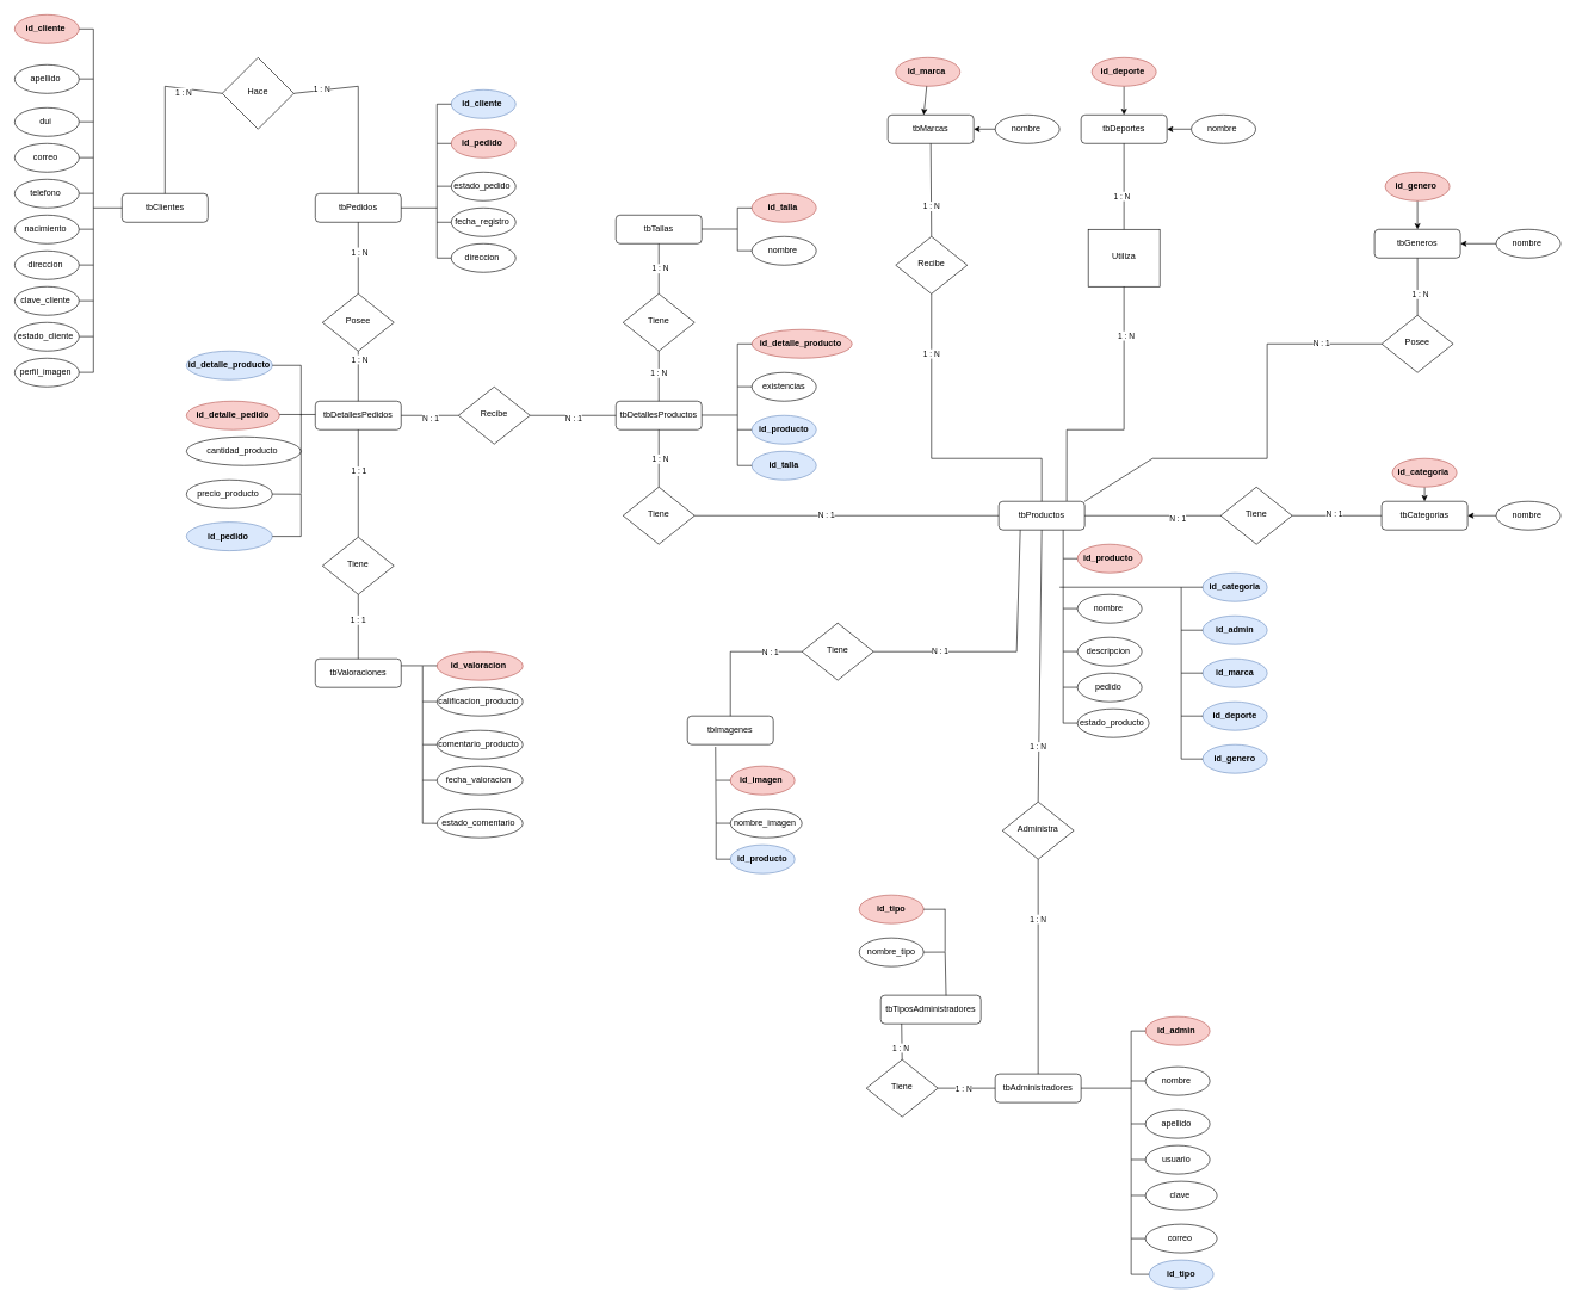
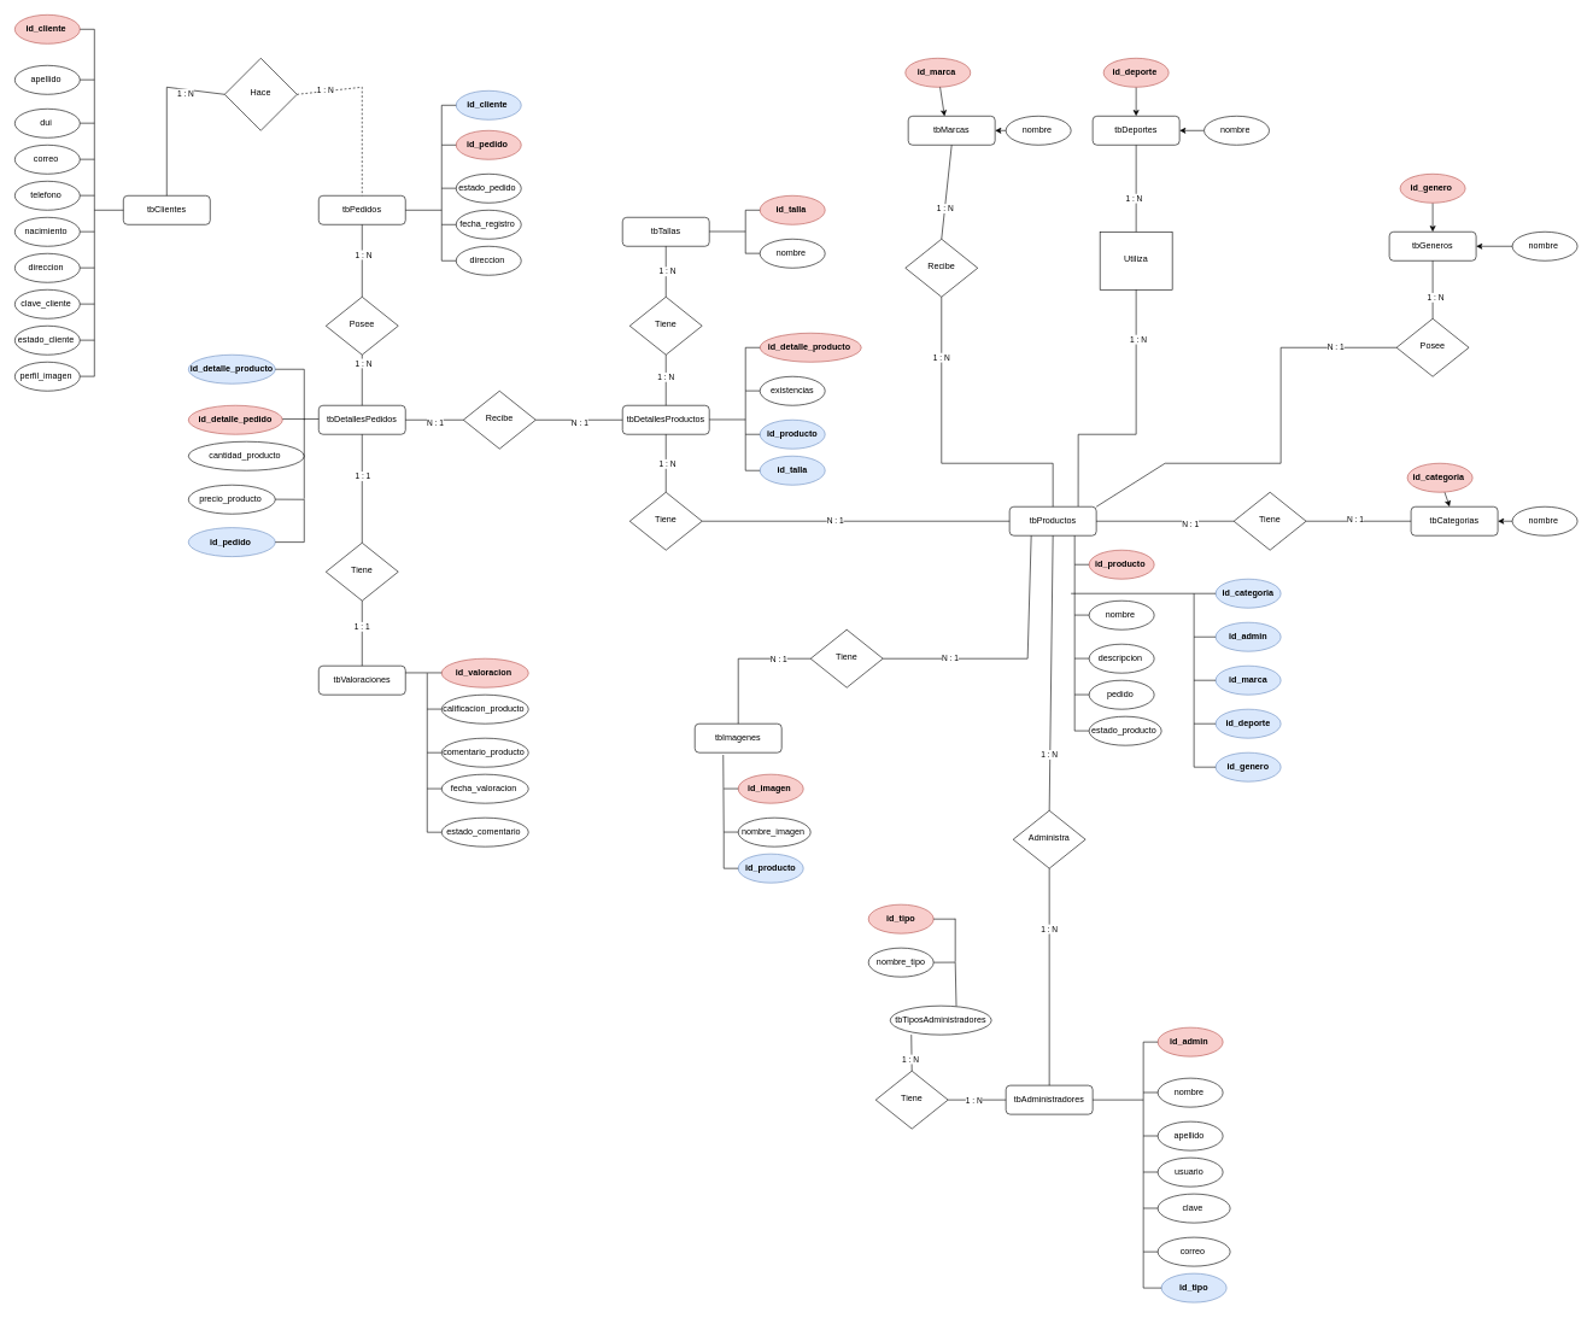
- <mxCell id="152" value="" style="endArrow=none;html=1;rounded=0;exitX=1;exitY=0.5;exitDx=0;exitDy=0;entryX=0.5;entryY=0;entryDx=0;entryDy=0;" parent="1" source="2" target="4" edge="1"><mxGeometry width="50" height="50" relative="1" as="geometry"><mxPoint x="470" y="140" as="sourcePoint" /><mxPoint x="520" y="90" as="targetPoint" /><Array as="points"><mxPoint x="500" y="120" /></Array></mxGeometry></mxCell>
+ <mxCell id="152" value="" style="endArrow=none;html=1;rounded=0;exitX=1;exitY=0.5;exitDx=0;exitDy=0;entryX=0.5;entryY=0;entryDx=0;entryDy=0;dashed=1;" parent="1" source="2" target="4" edge="1"><mxGeometry width="50" height="50" relative="1" as="geometry"><mxPoint x="470" y="140" as="sourcePoint" /><mxPoint x="520" y="90" as="targetPoint" /><Array as="points"><mxPoint x="500" y="120" /></Array></mxGeometry></mxCell>
- <mxCell id="122" value="tbMarcas" style="rounded=1;whiteSpace=wrap;html=1;fontSize=12;glass=0;strokeWidth=1;shadow=0;" parent="1" vertex="1"><mxGeometry x="1240" y="160" width="120" height="40" as="geometry" /></mxCell>
+ <mxCell id="122" value="tbMarcas" style="rounded=1;whiteSpace=wrap;html=1;fontSize=12;glass=0;strokeWidth=1;shadow=0;" parent="1" vertex="1"><mxGeometry x="1255" y="160" width="120" height="40" as="geometry" /></mxCell>
- <mxCell id="125" value="tbCategorias" style="rounded=1;whiteSpace=wrap;html=1;fontSize=12;glass=0;strokeWidth=1;shadow=0;" parent="1" vertex="1"><mxGeometry x="1930" y="700" width="120" height="40" as="geometry" /></mxCell>
+ <mxCell id="125" value="tbCategorias" style="rounded=1;whiteSpace=wrap;html=1;fontSize=12;glass=0;strokeWidth=1;shadow=0;" parent="1" vertex="1"><mxGeometry x="1950" y="700" width="120" height="40" as="geometry" /></mxCell>
- <mxCell id="94" value="tbTiposAdministradores" style="rounded=1;whiteSpace=wrap;html=1;fontSize=12;glass=0;strokeWidth=1;shadow=0;" parent="1" vertex="1"><mxGeometry x="1230" y="1390" width="140" height="40" as="geometry" /></mxCell>
+ <mxCell id="94" value="tbTiposAdministradores" style="ellipse;whiteSpace=wrap;html=1;fontSize=12;glass=0;strokeWidth=1;shadow=0;" parent="1" vertex="1"><mxGeometry x="1230" y="1390" width="140" height="40" as="geometry" /></mxCell>
